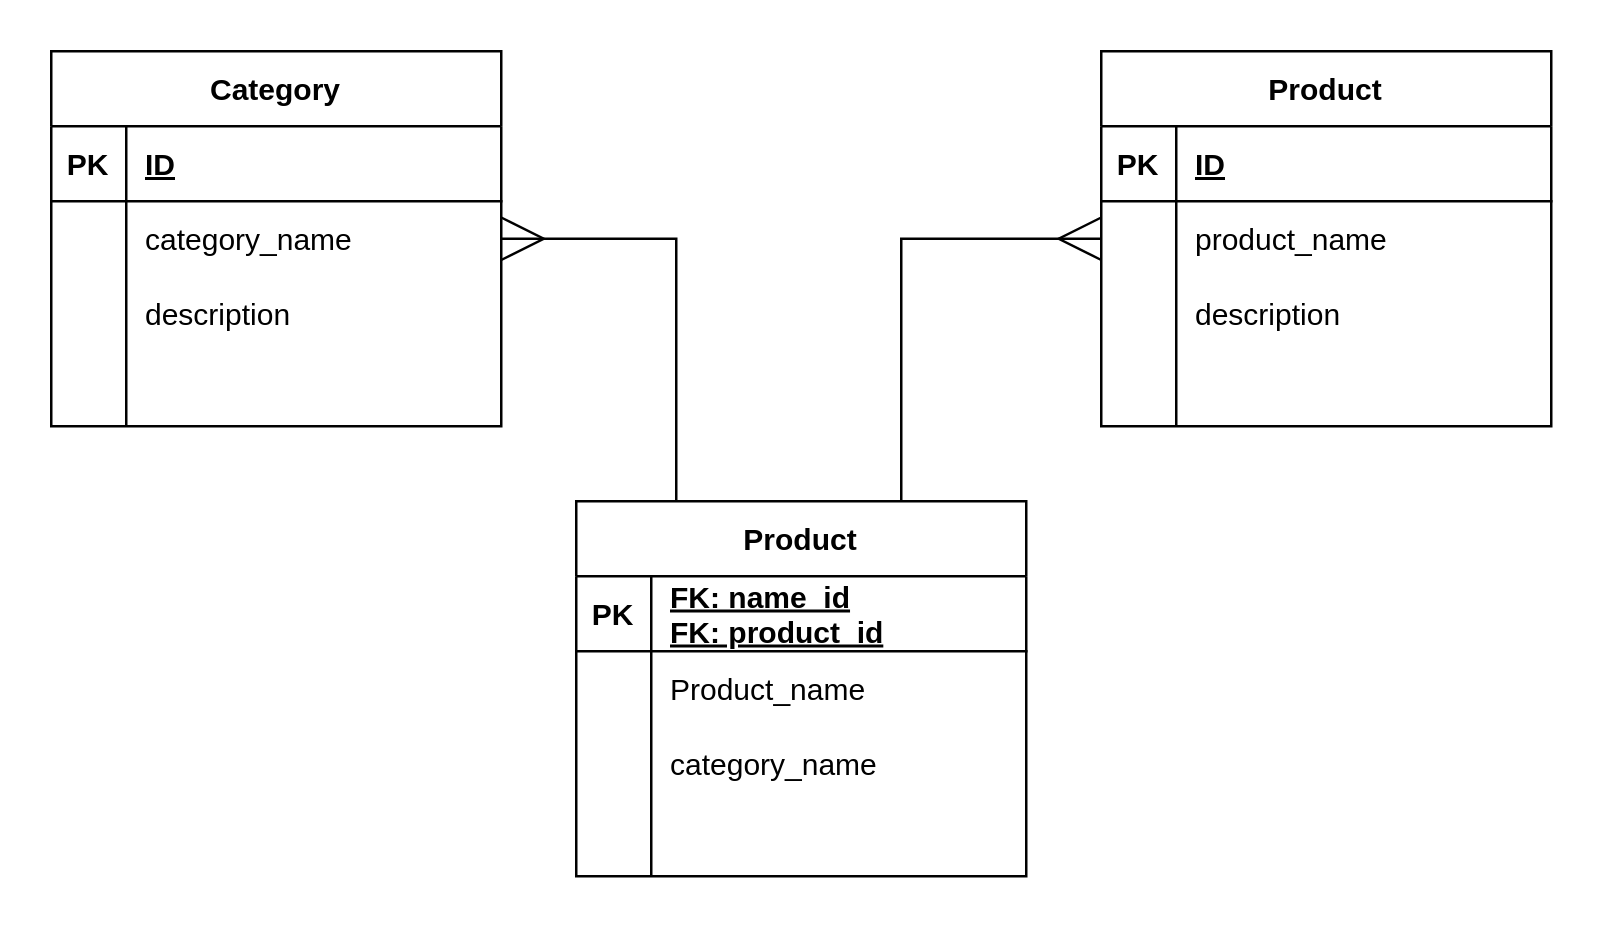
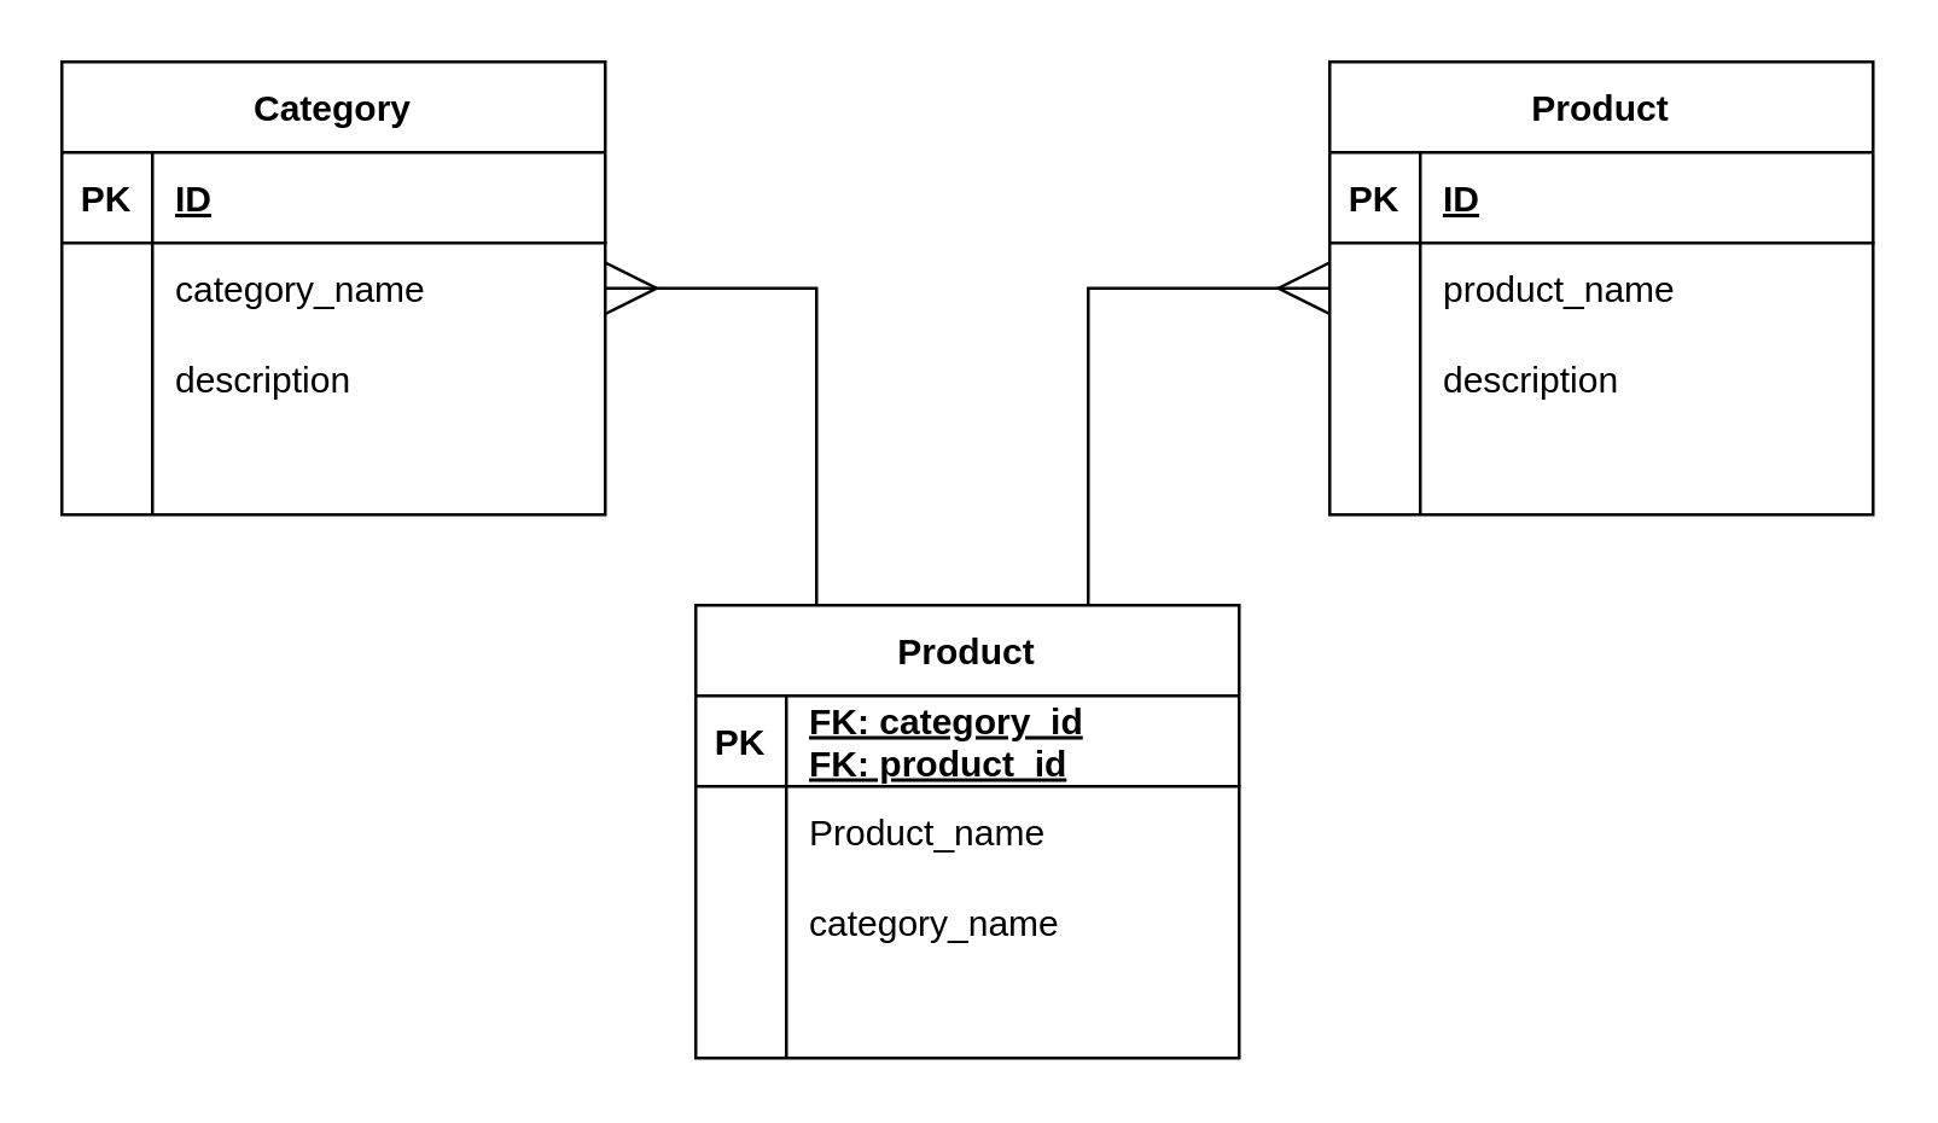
- <mxCell id="33" value="FK: name_id&#10;FK: product_id" style="shape=partialRectangle;connectable=0;fillColor=none;top=0;left=0;bottom=0;right=0;align=left;spacingLeft=6;fontStyle=5;overflow=hidden;" vertex="1" parent="31"><mxGeometry x="30" width="150" height="30" as="geometry"><mxRectangle width="150" height="30" as="alternateBounds" /></mxGeometry></mxCell>
+ <mxCell id="33" value="FK: category_id&#10;FK: product_id" style="shape=partialRectangle;connectable=0;fillColor=none;top=0;left=0;bottom=0;right=0;align=left;spacingLeft=6;fontStyle=5;overflow=hidden;" vertex="1" parent="31"><mxGeometry x="30" width="150" height="30" as="geometry"><mxRectangle width="150" height="30" as="alternateBounds" /></mxGeometry></mxCell>
